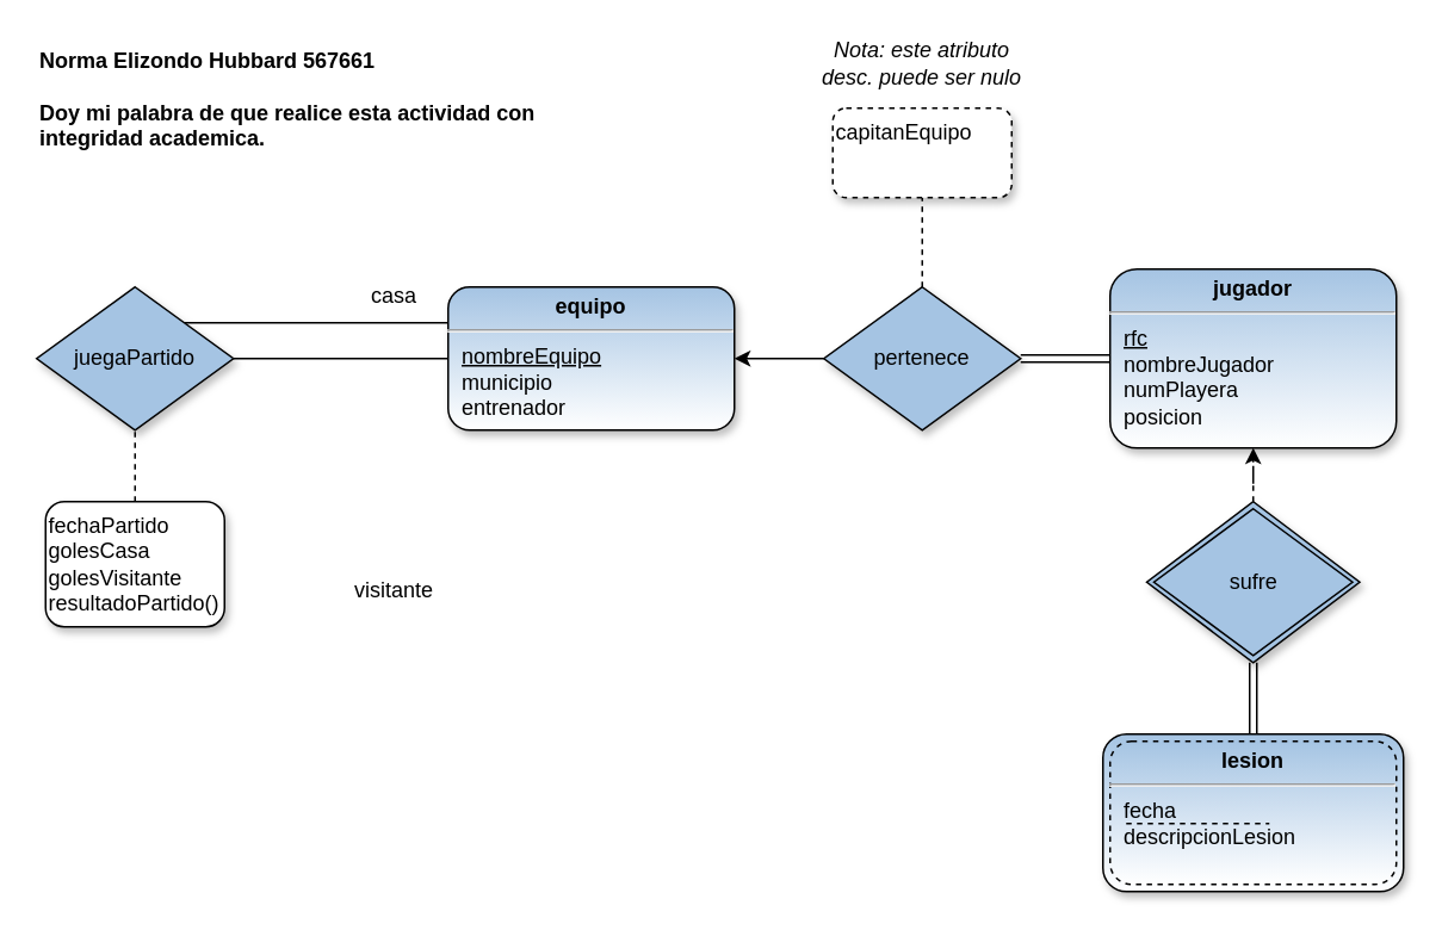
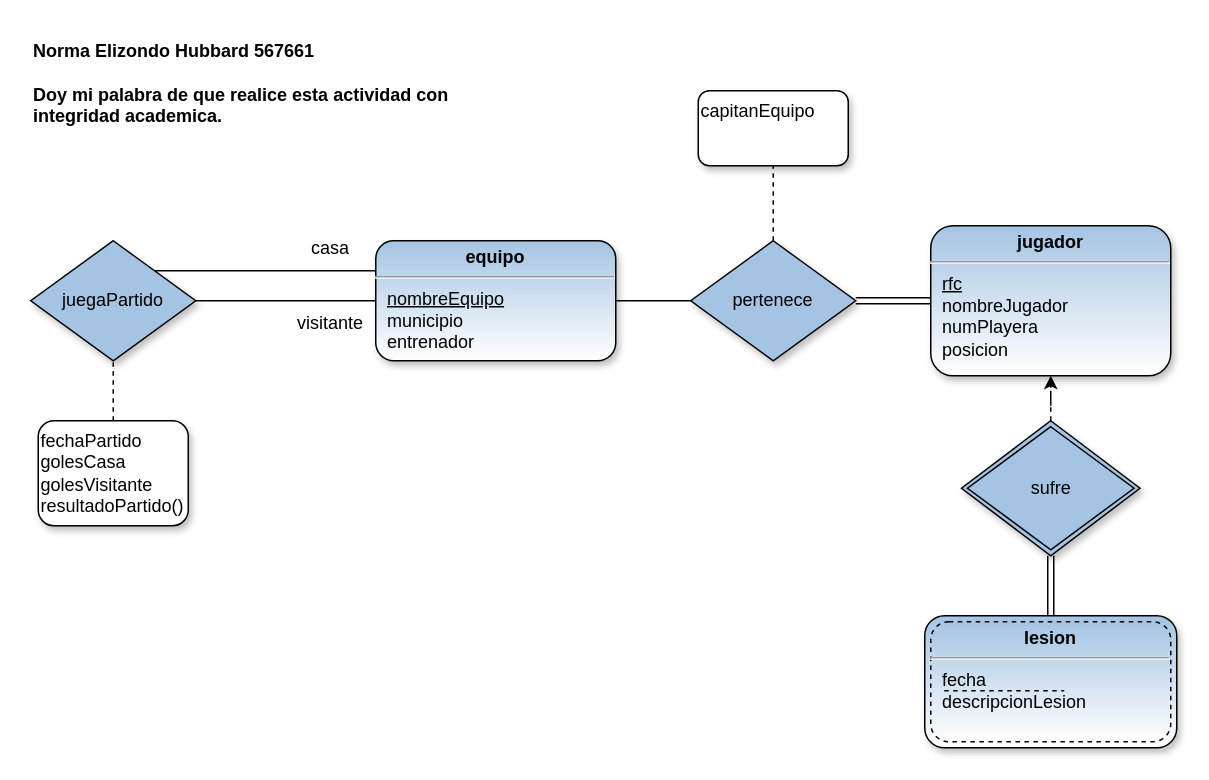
- <mxCell id="25" value="Nota: este atributo desc. puede ser nulo" style="text;html=1;strokeColor=none;fillColor=none;align=center;verticalAlign=middle;whiteSpace=wrap;rounded=0;fontStyle=2" vertex="1" parent="1"><mxGeometry x="455" y="20" width="120" height="30" as="geometry" /></mxCell>
- <mxCell id="16" value="capitanEquipo" style="rounded=1;whiteSpace=wrap;html=1;shadow=1;sketch=0;fillColor=#ffffff;gradientColor=#ffffff;align=left;verticalAlign=top;dashed=1;" vertex="1" parent="1"><mxGeometry x="465" y="60" width="100" height="50" as="geometry" /></mxCell>
+ <mxCell id="16" value="capitanEquipo" style="rounded=1;whiteSpace=wrap;html=1;shadow=1;sketch=0;fillColor=#ffffff;gradientColor=#ffffff;align=left;verticalAlign=top;" vertex="1" parent="1"><mxGeometry x="465" y="60" width="100" height="50" as="geometry" /></mxCell>
- <mxCell id="13" value="" style="edgeStyle=orthogonalEdgeStyle;rounded=0;orthogonalLoop=1;jettySize=auto;html=1;endArrow=classic;endFill=1;" edge="1" parent="1" source="15" target="5"><mxGeometry relative="1" as="geometry" /></mxCell>
+ <mxCell id="13" value="" style="edgeStyle=orthogonalEdgeStyle;rounded=0;orthogonalLoop=1;jettySize=auto;html=1;endArrow=none;endFill=1;" edge="1" parent="1" source="15" target="5"><mxGeometry relative="1" as="geometry" /></mxCell>
- <mxCell id="8" value="visitante" style="text;html=1;strokeColor=none;fillColor=none;align=center;verticalAlign=middle;whiteSpace=wrap;rounded=0;" vertex="1" parent="1"><mxGeometry x="190" y="315" width="60" height="30" as="geometry" /></mxCell>
+ <mxCell id="8" value="visitante" style="text;html=1;strokeColor=none;fillColor=none;align=center;verticalAlign=middle;whiteSpace=wrap;rounded=0;" vertex="1" parent="1"><mxGeometry x="190" y="200" width="60" height="30" as="geometry" /></mxCell>
